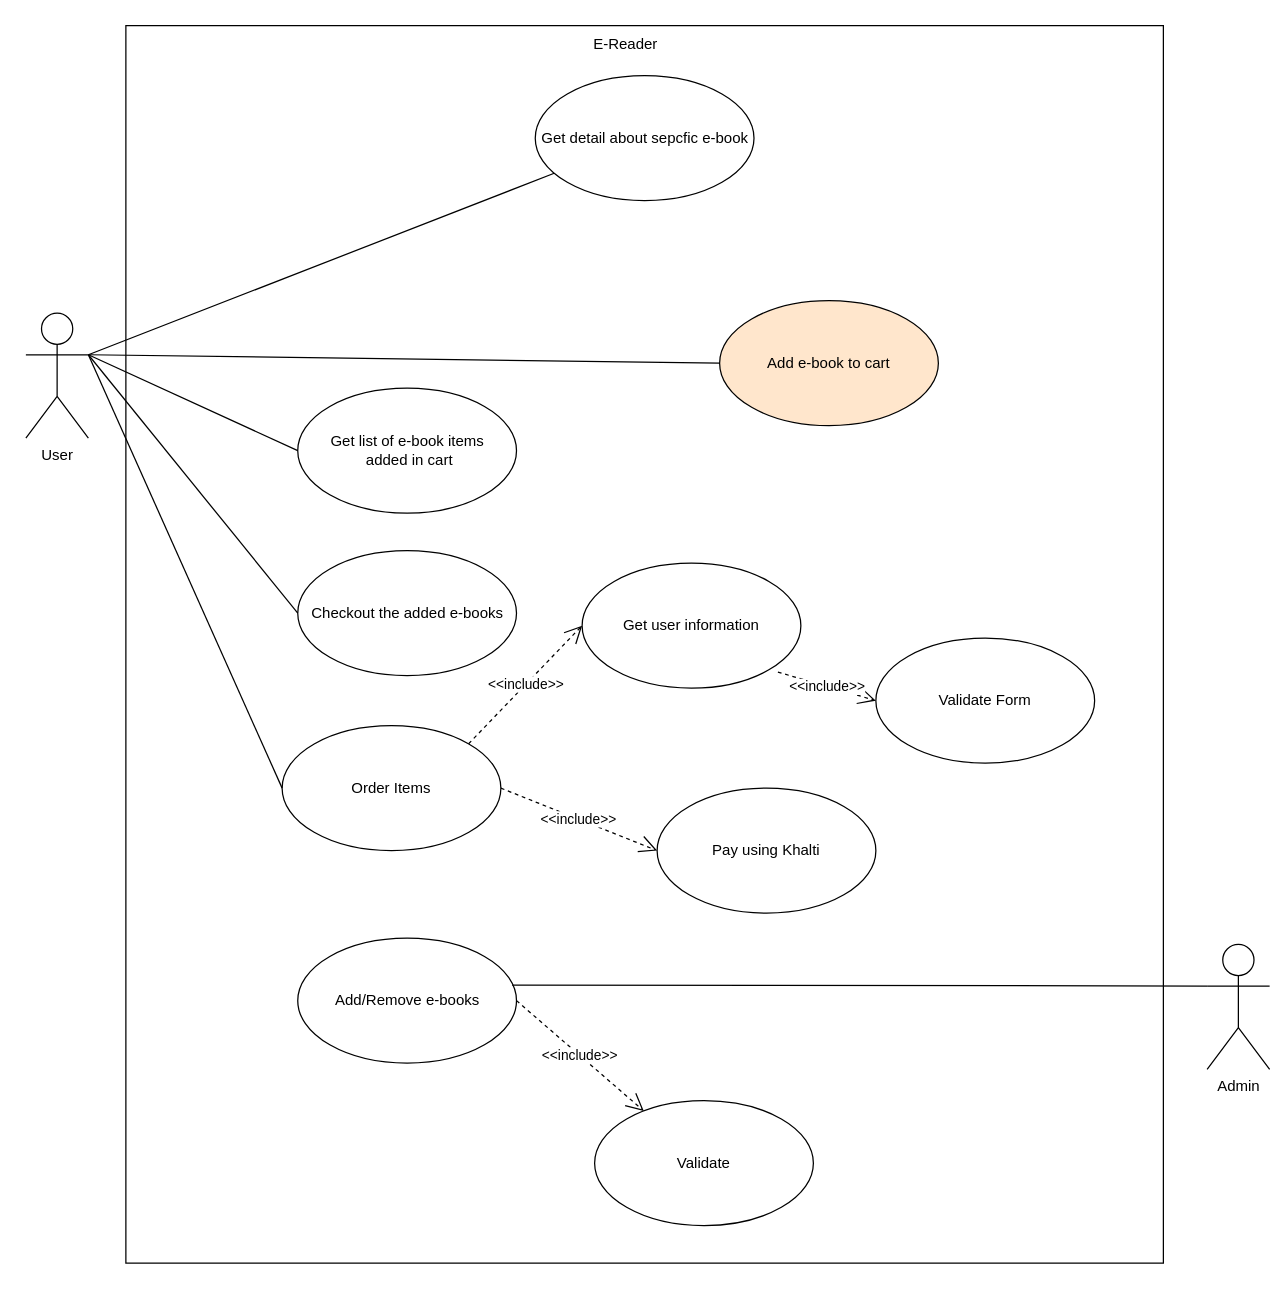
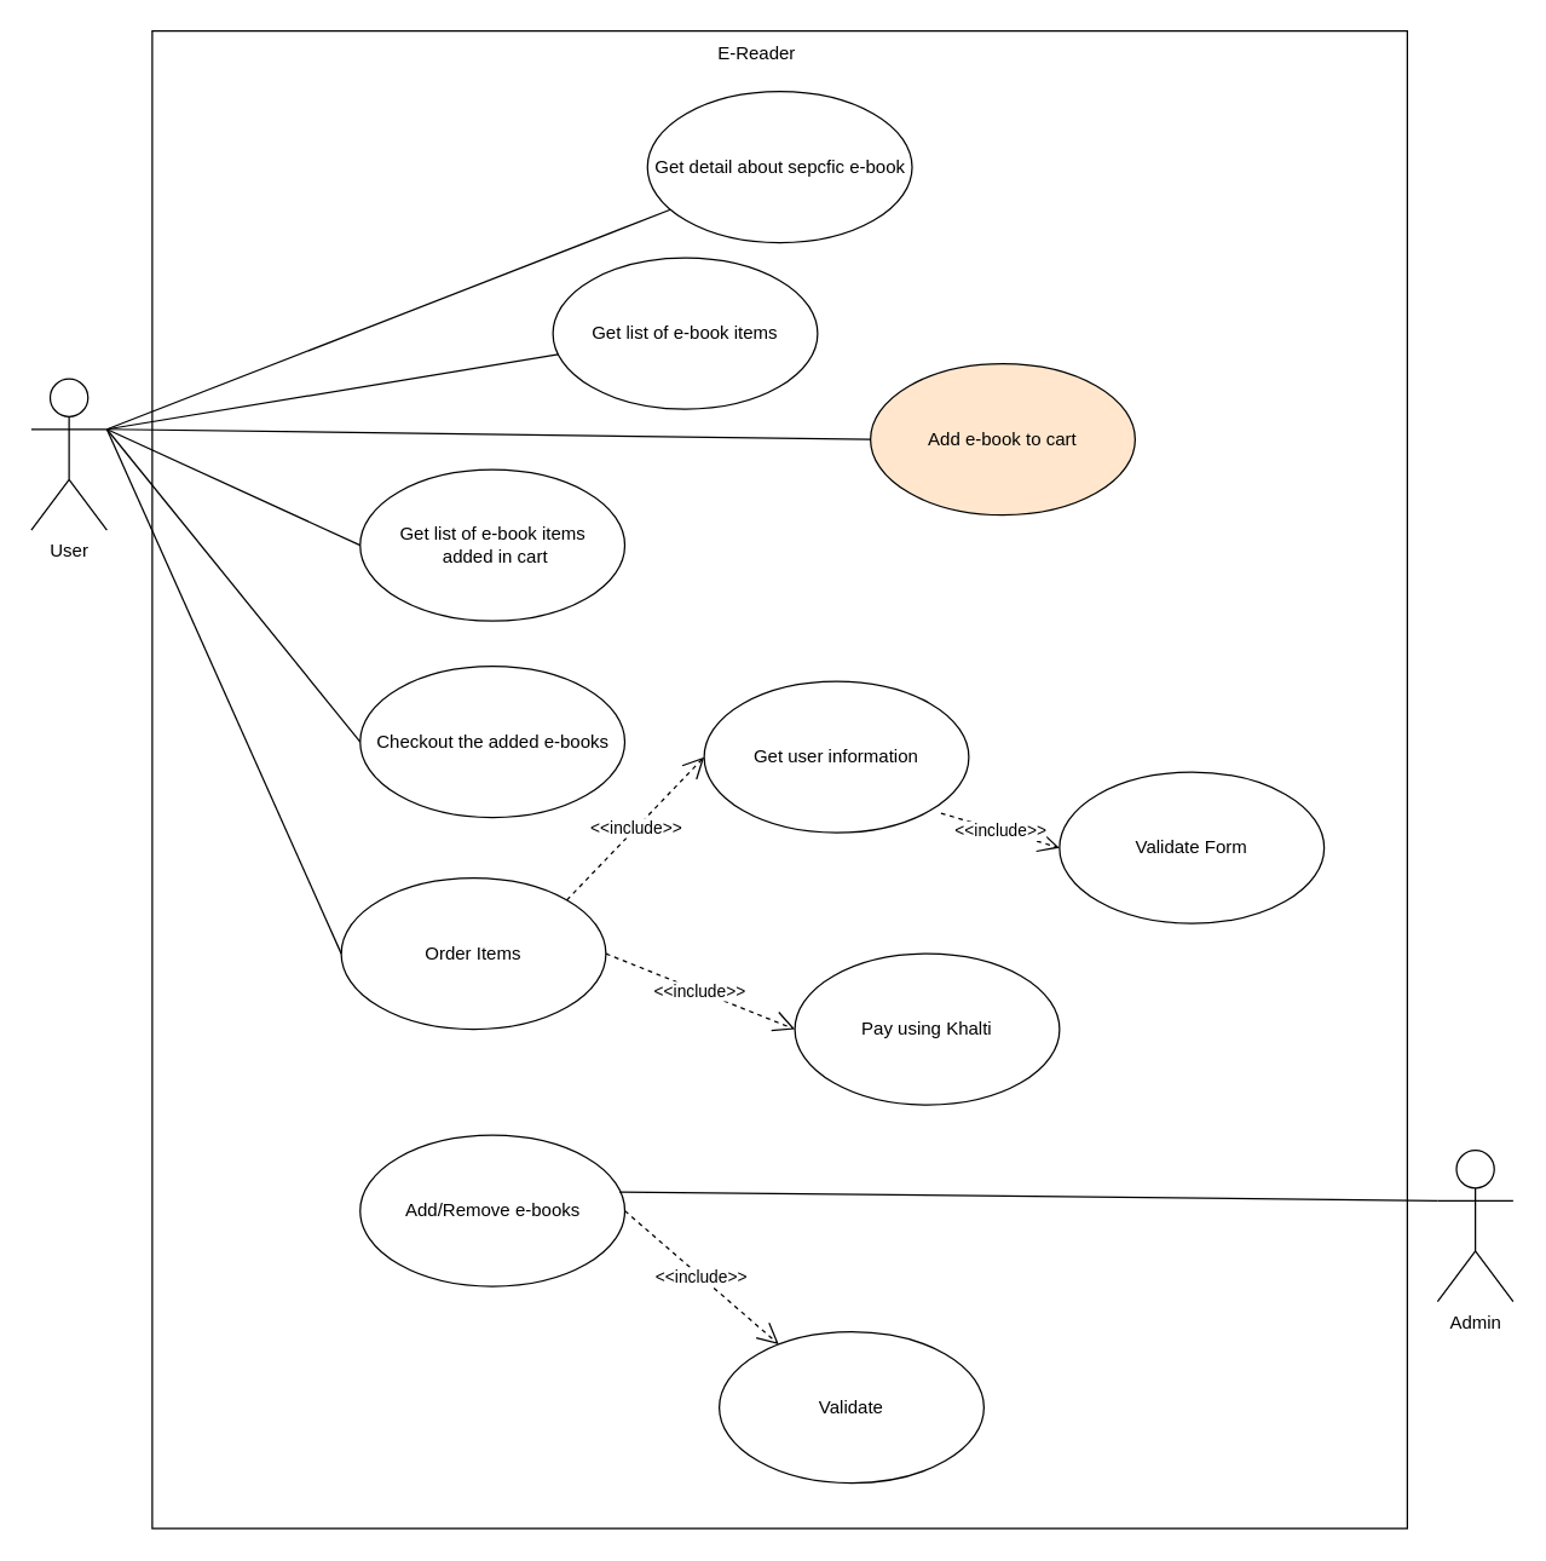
+ <mxCell id="4" value="Get list of e-book items" style="ellipse;whiteSpace=wrap;html=1;" parent="1" vertex="1"><mxGeometry x="365" y="170" width="175" height="100" as="geometry" /></mxCell>
+ <mxCell id="8" value="" style="endArrow=none;html=1;rounded=0;exitX=1;exitY=0.333;exitDx=0;exitDy=0;exitPerimeter=0;endFill=0;" parent="1" source="13" target="4" edge="1"><mxGeometry width="50" height="50" relative="1" as="geometry"><mxPoint x="-90" y="380" as="sourcePoint" /><mxPoint x="360" y="226" as="targetPoint" /></mxGeometry></mxCell>
- <mxCell id="3" value="Admin" style="shape=umlActor;verticalLabelPosition=bottom;verticalAlign=top;html=1;outlineConnect=0;" parent="1" vertex="1"><mxGeometry x="965" y="755" width="50" height="100" as="geometry" /></mxCell>
+ <mxCell id="3" value="Admin" style="shape=umlActor;verticalLabelPosition=bottom;verticalAlign=top;html=1;outlineConnect=0;" parent="1" vertex="1"><mxGeometry x="950" y="760" width="50" height="100" as="geometry" /></mxCell>
